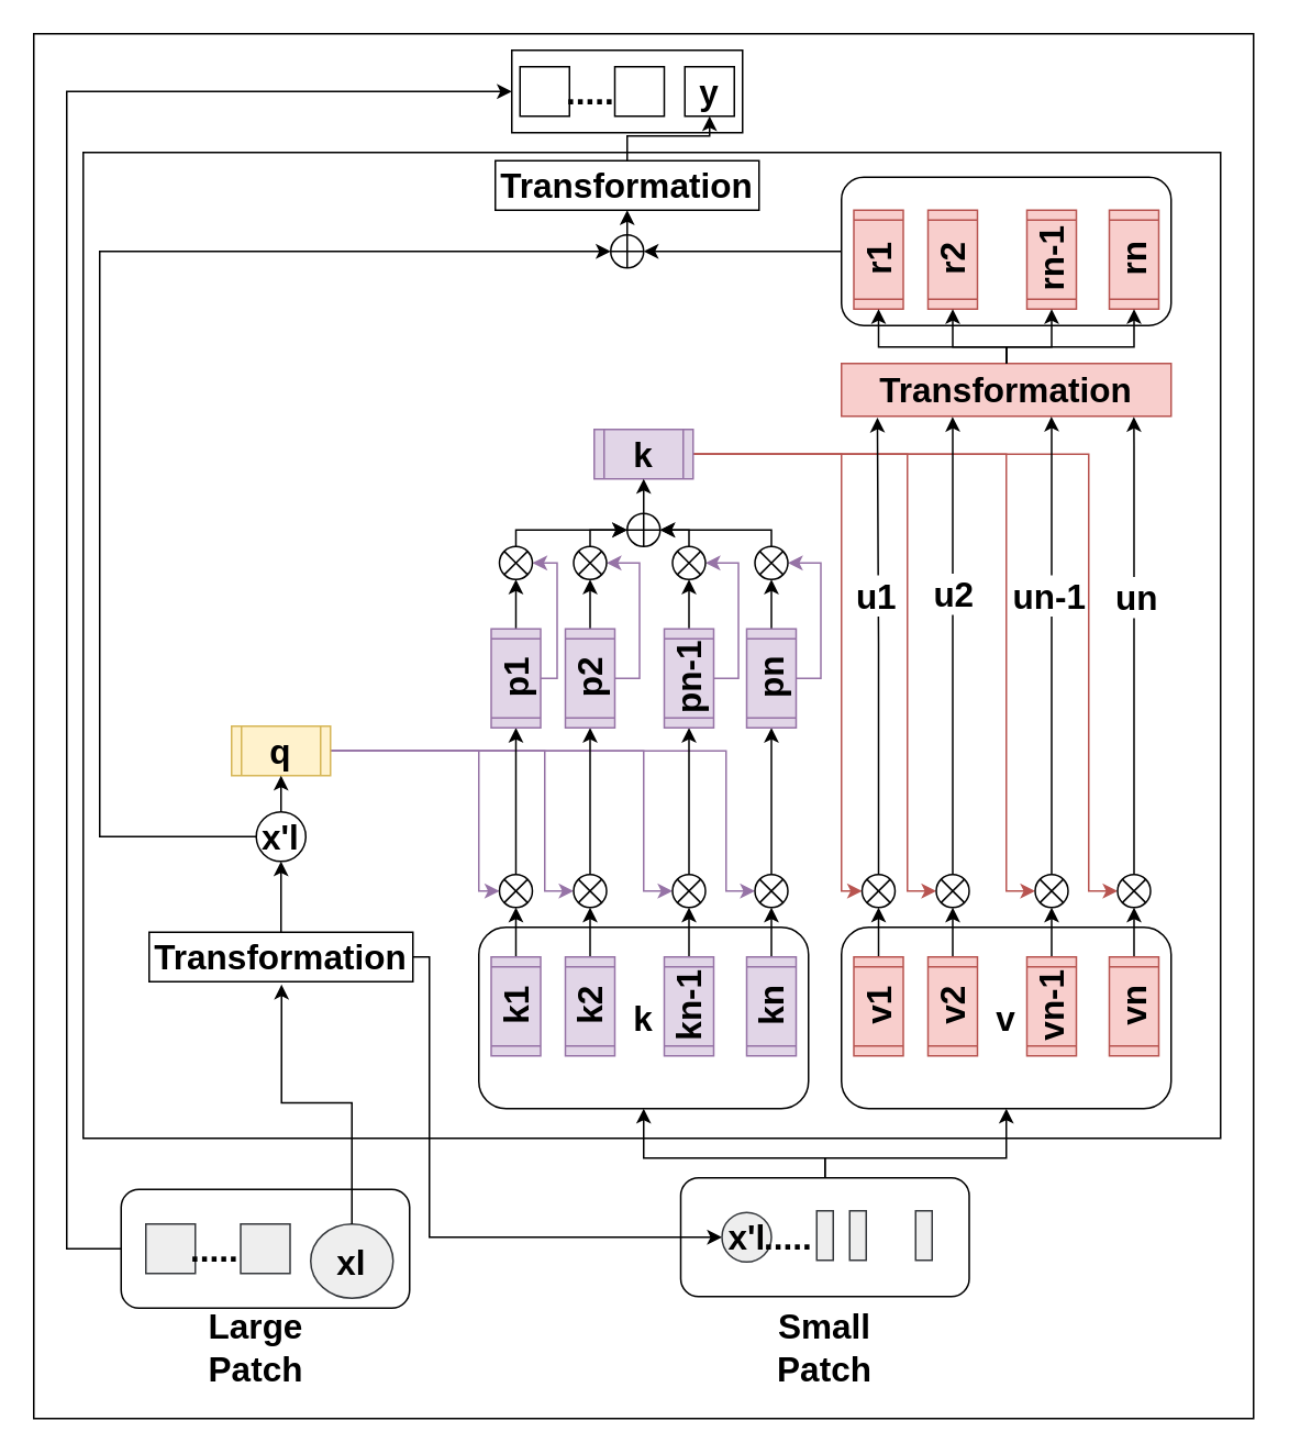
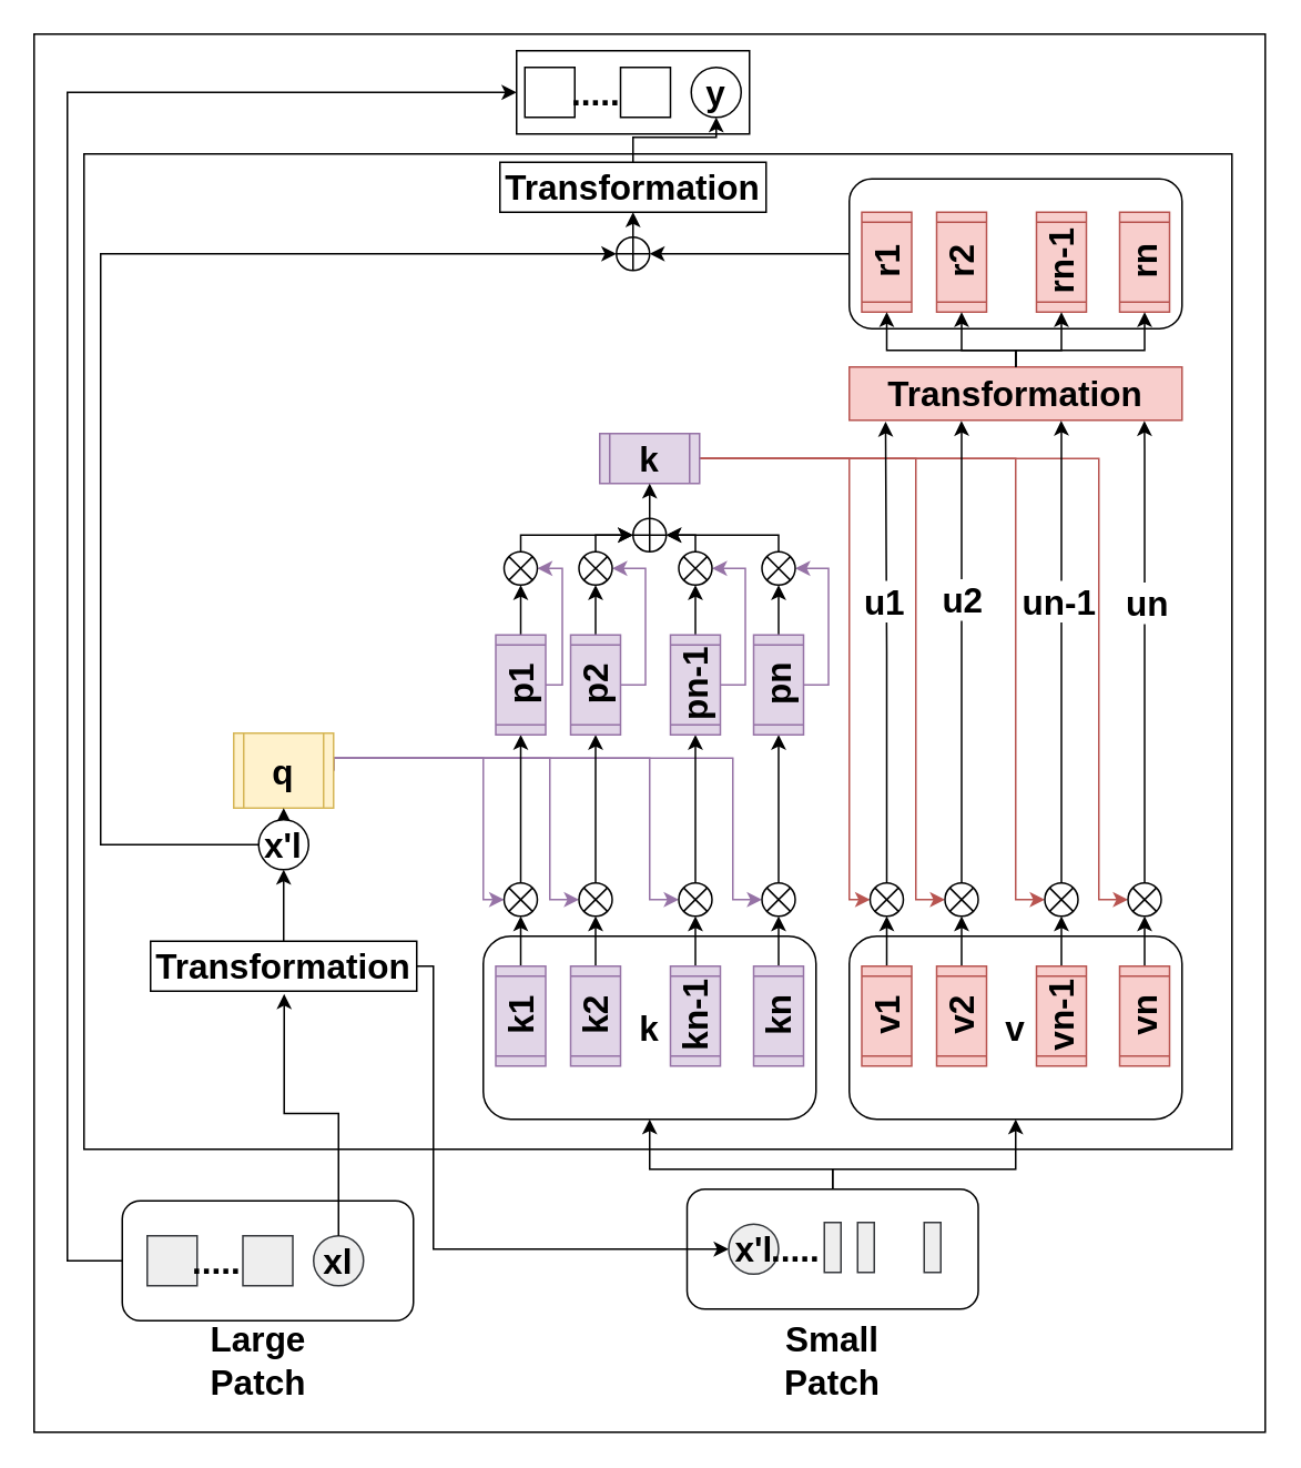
- <mxCell id="113" value="y" style="whiteSpace=wrap;html=1;aspect=fixed;fontSize=21;fontStyle=1;rounded=0;" parent="1" vertex="1"><mxGeometry x="415" y="40" width="30" height="30" as="geometry" /></mxCell>
+ <mxCell id="113" value="y" style="ellipse;whiteSpace=wrap;html=1;aspect=fixed;fontSize=21;fontStyle=1" parent="1" vertex="1"><mxGeometry x="415" y="40" width="30" height="30" as="geometry" /></mxCell>
- <mxCell id="9" value="q" style="shape=process;whiteSpace=wrap;html=1;backgroundOutline=1;fillColor=#fff2cc;strokeColor=#d6b656;fontSize=21;fontStyle=1" parent="1" vertex="1"><mxGeometry x="140" y="440" width="60" height="30" as="geometry" /></mxCell>
+ <mxCell id="9" value="q" style="shape=process;whiteSpace=wrap;html=1;backgroundOutline=1;fillColor=#fff2cc;strokeColor=#d6b656;fontSize=21;fontStyle=1" parent="1" vertex="1"><mxGeometry x="140" y="440" width="60" height="45" as="geometry" /></mxCell>
- <mxCell id="105" value="xl" style="ellipse;whiteSpace=wrap;html=1;aspect=fixed;fillColor=#eeeeee;strokeColor=#36393d;fontSize=21;fontStyle=1" parent="1" vertex="1"><mxGeometry x="188" y="742" width="50" height="45" as="geometry" /></mxCell>
+ <mxCell id="105" value="xl" style="ellipse;whiteSpace=wrap;html=1;aspect=fixed;fillColor=#eeeeee;strokeColor=#36393d;fontSize=21;fontStyle=1" parent="1" vertex="1"><mxGeometry x="188" y="742" width="30" height="30" as="geometry" /></mxCell>
